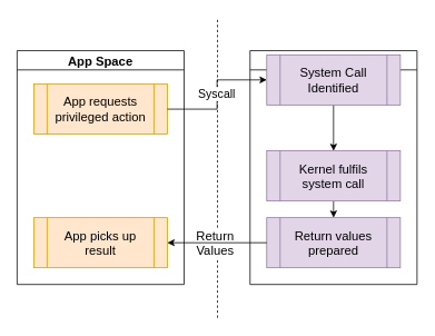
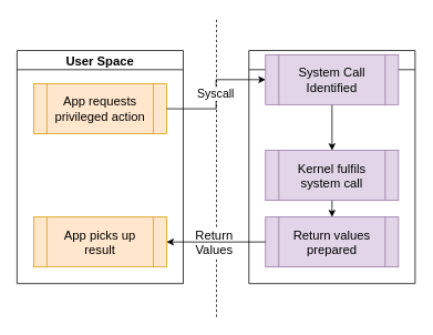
- <mxCell id="2" value="&lt;font style=&quot;font-size: 15px;&quot;&gt;App Space&lt;/font&gt;" style="swimlane;whiteSpace=wrap;html=1;" parent="1" vertex="1"><mxGeometry x="20" y="60" width="200" height="280" as="geometry" /></mxCell>
+ <mxCell id="2" value="&lt;font style=&quot;font-size: 15px;&quot;&gt;User Space&lt;/font&gt;" style="swimlane;whiteSpace=wrap;html=1;" parent="1" vertex="1"><mxGeometry x="20" y="60" width="200" height="280" as="geometry" /></mxCell>
